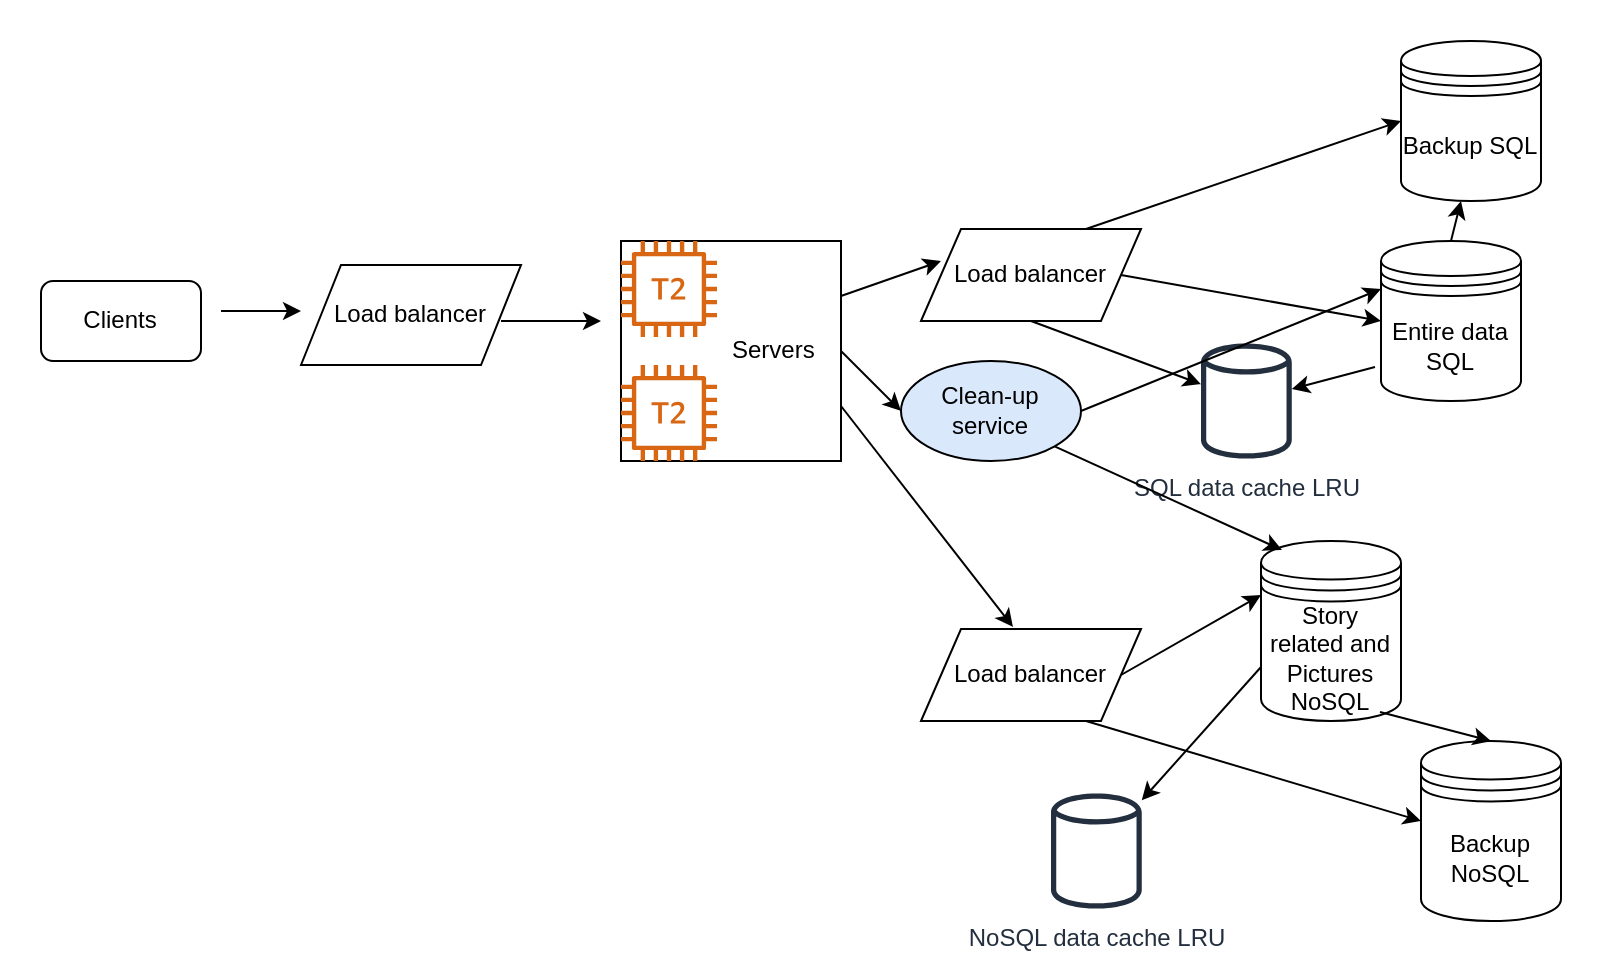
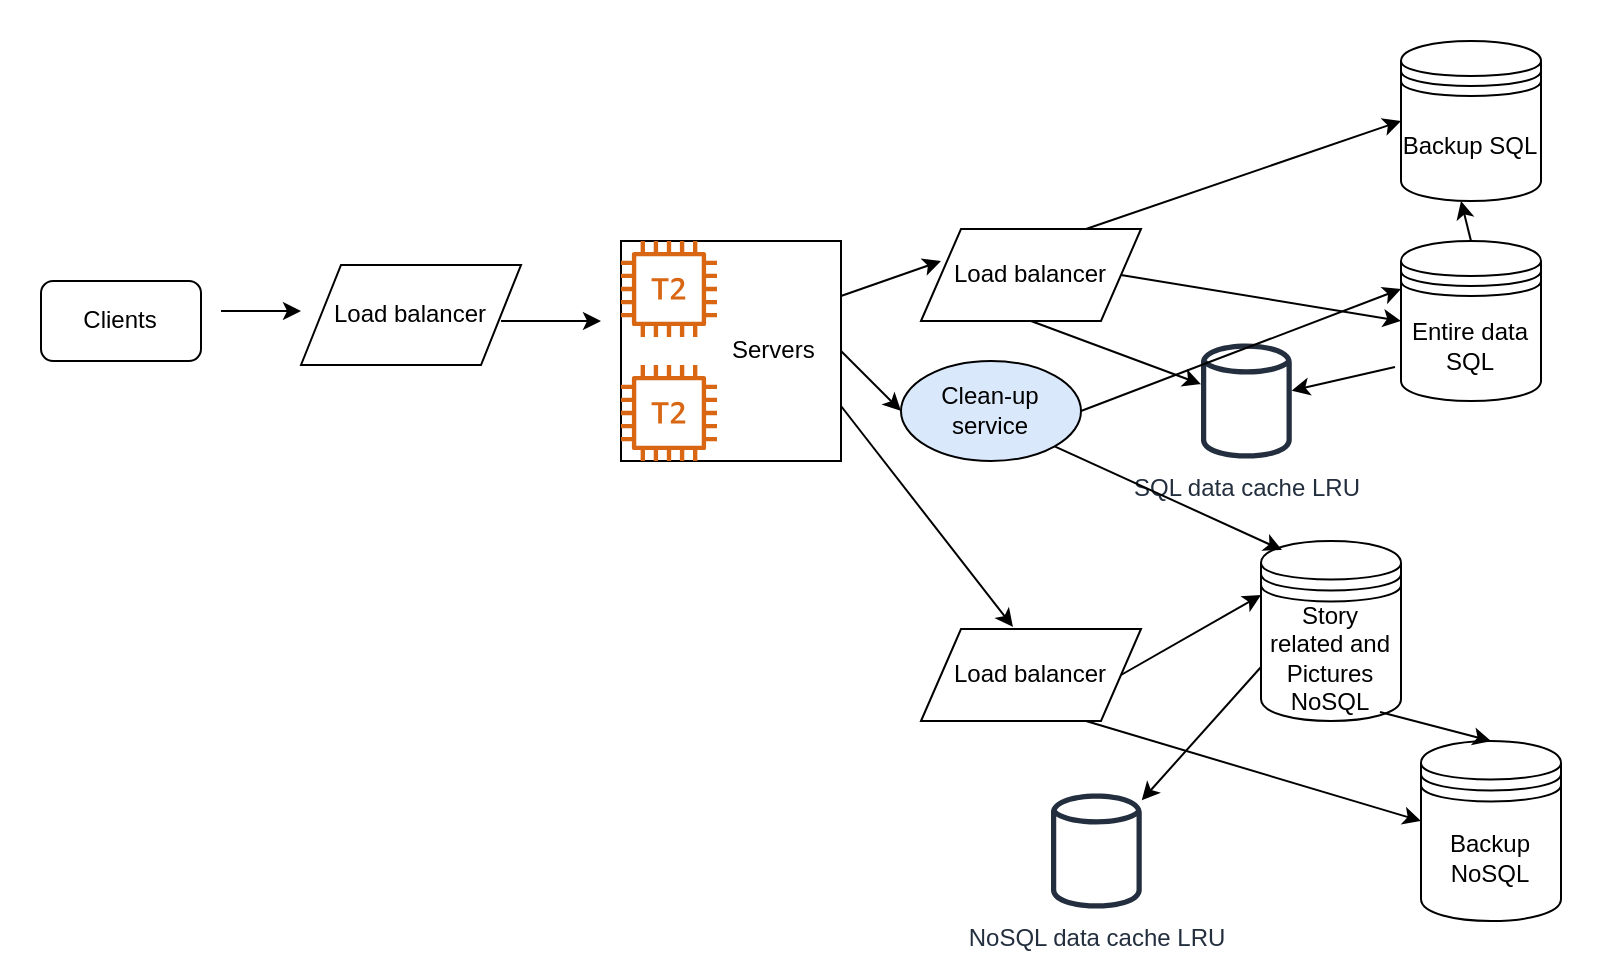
- <mxCell id="5" value="Entire data SQL" style="shape=datastore;whiteSpace=wrap;html=1;" parent="1" vertex="1"><mxGeometry x="690" y="120" width="70" height="80" as="geometry" /></mxCell>
+ <mxCell id="5" value="Entire data SQL" style="shape=datastore;whiteSpace=wrap;html=1;" parent="1" vertex="1"><mxGeometry x="700" y="120" width="70" height="80" as="geometry" /></mxCell>
